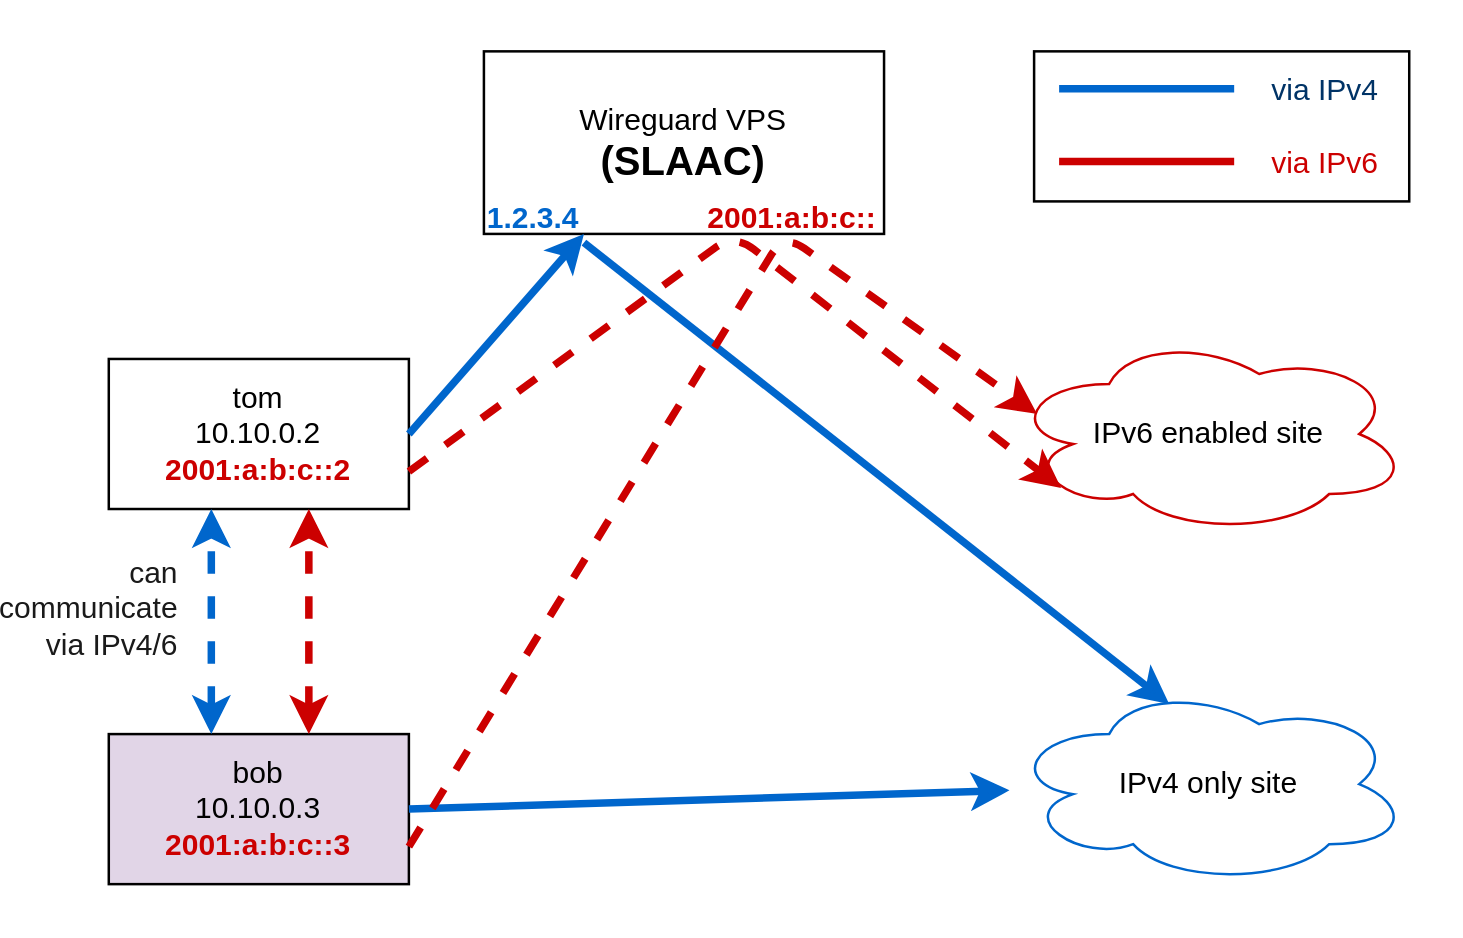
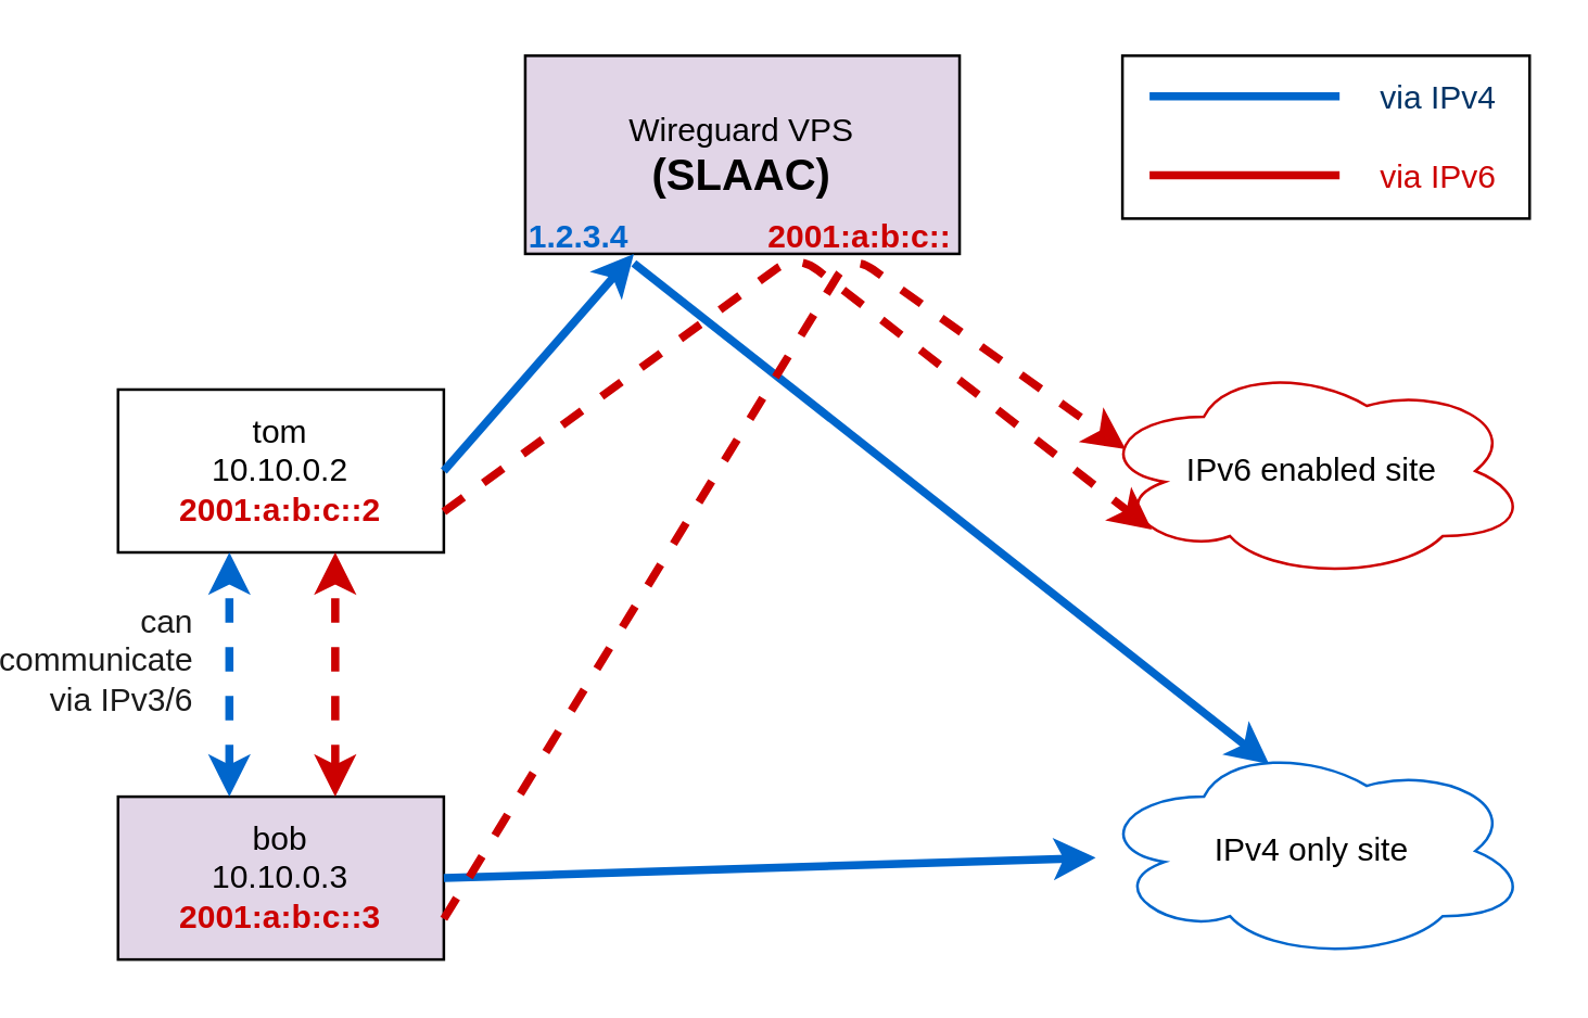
- <mxCell id="4" value="&lt;div&gt;Wireguard VPS&lt;/div&gt;&lt;div style=&quot;font-size: 16px&quot;&gt;&lt;b&gt;(SLAAC)&lt;/b&gt;&lt;br&gt;&lt;/div&gt;" style="rounded=0;whiteSpace=wrap;html=1;" parent="1" vertex="1"><mxGeometry x="180" y="20" width="160" height="73" as="geometry" /></mxCell>
+ <mxCell id="4" value="&lt;div&gt;Wireguard VPS&lt;/div&gt;&lt;div style=&quot;font-size: 16px&quot;&gt;&lt;b&gt;(SLAAC)&lt;/b&gt;&lt;br&gt;&lt;/div&gt;" style="rounded=0;whiteSpace=wrap;html=1;fillColor=#e1d5e7;" parent="1" vertex="1"><mxGeometry x="180" y="20" width="160" height="73" as="geometry" /></mxCell>
- <mxCell id="14" value="&lt;div align=&quot;right&quot;&gt;&lt;font color=&quot;#1A1A1A&quot;&gt;can communicate&lt;/font&gt;&lt;/div&gt;&lt;div align=&quot;right&quot;&gt;&lt;font color=&quot;#1A1A1A&quot;&gt;via IPv4/6&lt;/font&gt;&lt;/div&gt;" style="text;html=1;strokeColor=none;fillColor=none;align=right;verticalAlign=middle;whiteSpace=wrap;rounded=0;fontColor=#003366;" parent="1" vertex="1"><mxGeometry x="20" y="233" width="40" height="20" as="geometry" /></mxCell>
+ <mxCell id="14" value="&lt;div align=&quot;right&quot;&gt;&lt;font color=&quot;#1A1A1A&quot;&gt;can communicate&lt;/font&gt;&lt;/div&gt;&lt;div align=&quot;right&quot;&gt;&lt;font color=&quot;#1A1A1A&quot;&gt;via IPv3/6&lt;/font&gt;&lt;/div&gt;" style="text;html=1;strokeColor=none;fillColor=none;align=right;verticalAlign=middle;whiteSpace=wrap;rounded=0;fontColor=#003366;" parent="1" vertex="1"><mxGeometry x="20" y="233" width="40" height="20" as="geometry" /></mxCell>
